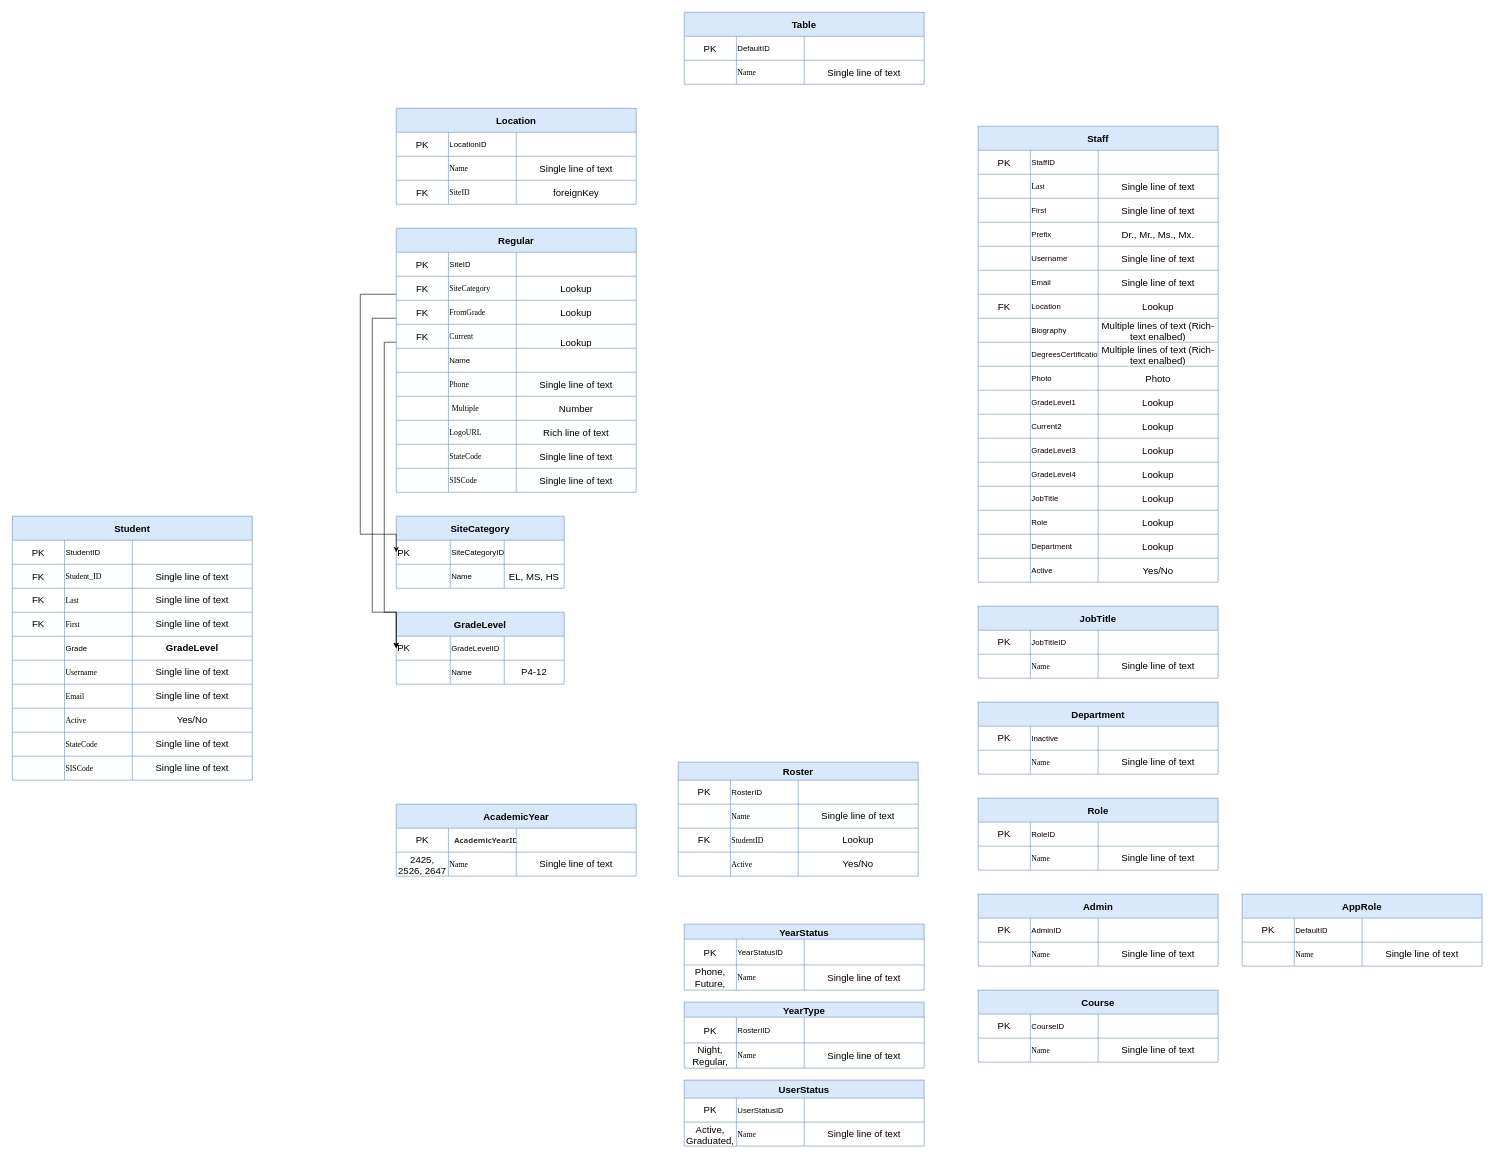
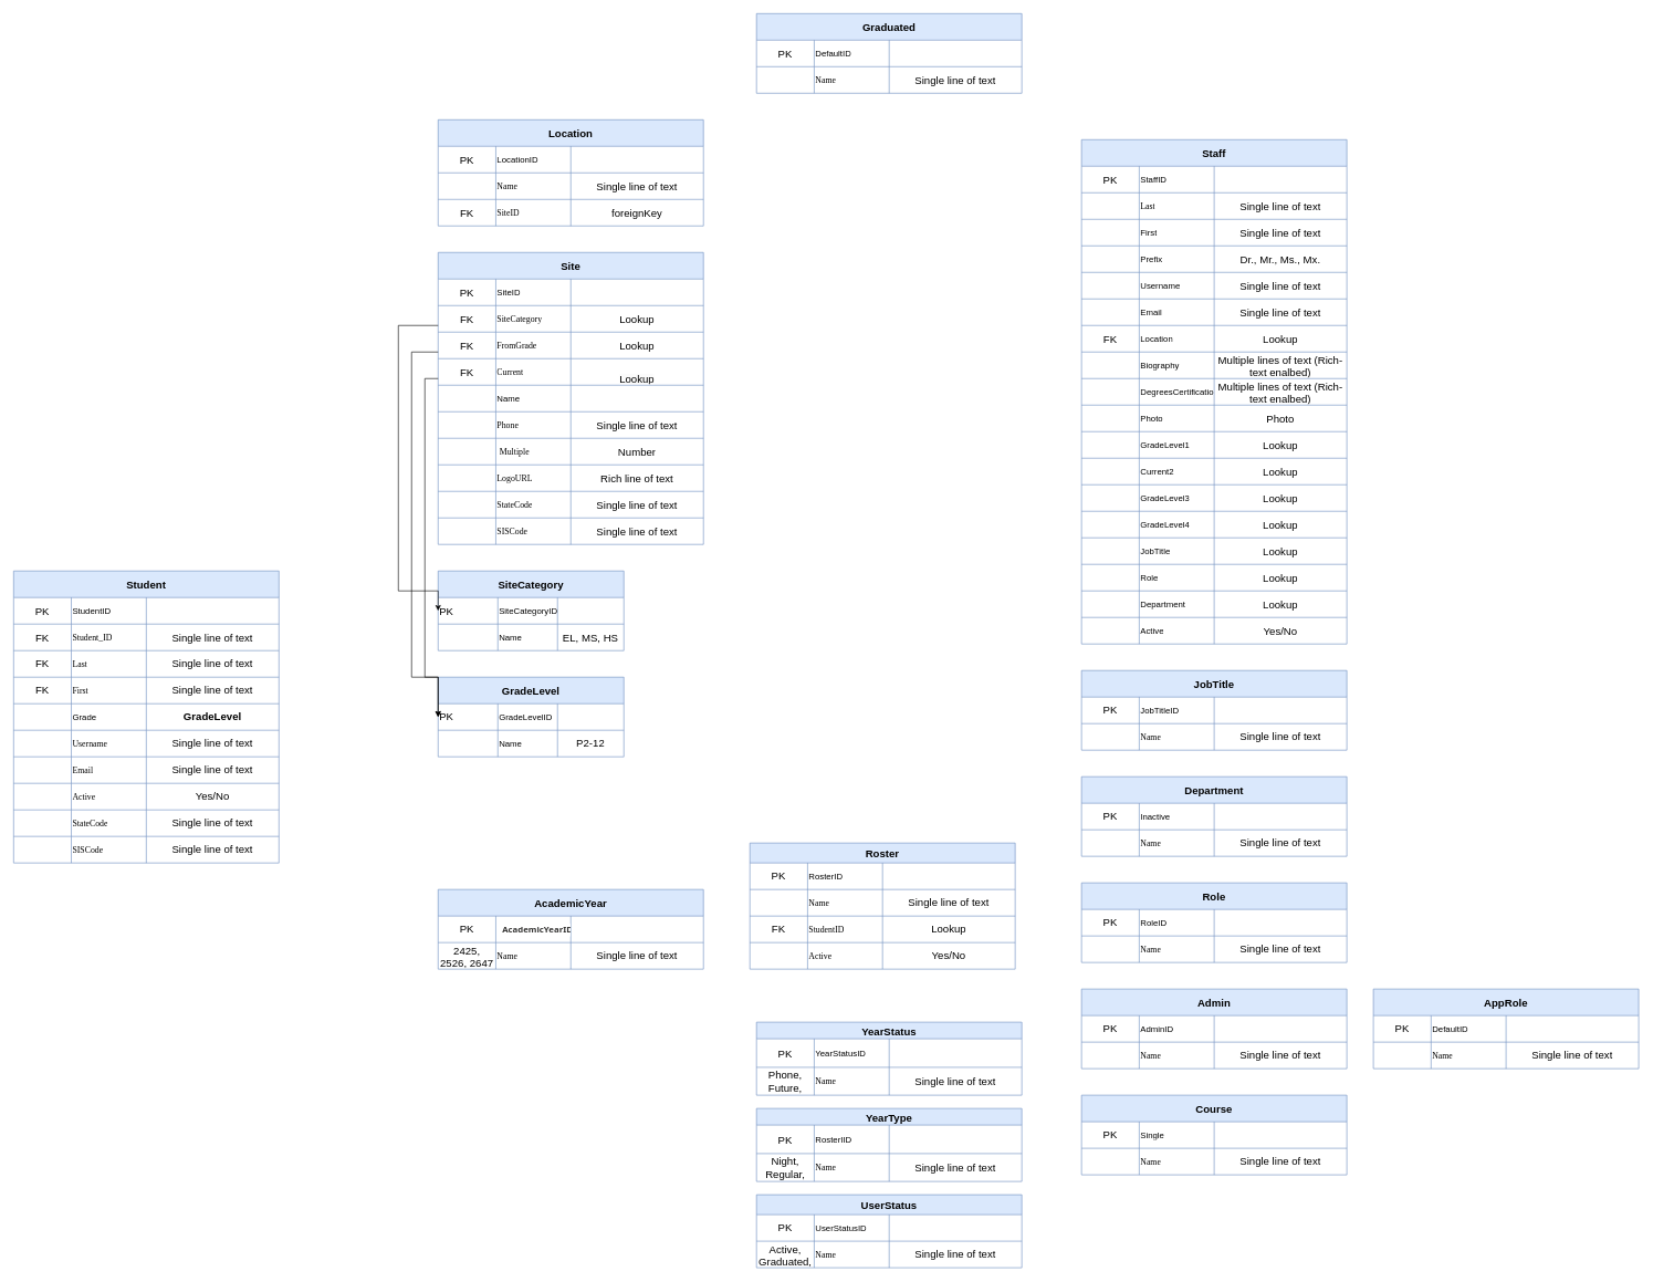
- <mxCell id="298" value="Table" style="shape=table;startSize=40;container=1;collapsible=0;childLayout=tableLayout;strokeColor=#6c8ebf;fontSize=16;fontFamily=Helvetica;align=center;fontStyle=1;fillColor=#dae8fc;gradientColor=none;swimlaneFillColor=default;" vertex="1" parent="1"><mxGeometry x="1140" y="20" width="400.0" height="120" as="geometry" /></mxCell>
+ <mxCell id="298" value="Graduated" style="shape=table;startSize=40;container=1;collapsible=0;childLayout=tableLayout;strokeColor=#6c8ebf;fontSize=16;fontFamily=Helvetica;align=center;fontStyle=1;fillColor=#dae8fc;gradientColor=none;swimlaneFillColor=default;" vertex="1" parent="1"><mxGeometry x="1140" y="20" width="400.0" height="120" as="geometry" /></mxCell>
- <mxCell id="2" value="Regular" style="shape=table;startSize=40;container=1;collapsible=0;childLayout=tableLayout;strokeColor=#6c8ebf;fontSize=16;fontFamily=Helvetica;align=center;fontStyle=1;fillColor=#dae8fc;gradientColor=none;swimlaneFillColor=default;" vertex="1" parent="1"><mxGeometry x="660" width="400.0" height="440" as="geometry" y="380" /></mxCell>
+ <mxCell id="2" value="Site" style="shape=table;startSize=40;container=1;collapsible=0;childLayout=tableLayout;strokeColor=#6c8ebf;fontSize=16;fontFamily=Helvetica;align=center;fontStyle=1;fillColor=#dae8fc;gradientColor=none;swimlaneFillColor=default;" vertex="1" parent="1"><mxGeometry x="660" width="400.0" height="440" as="geometry" y="380" /></mxCell>
- <mxCell id="51" value="P4-12" style="shape=partialRectangle;html=1;whiteSpace=wrap;connectable=0;strokeColor=inherit;overflow=hidden;fillColor=none;top=0;left=0;bottom=0;right=0;pointerEvents=1;fontSize=16;" vertex="1" parent="48"><mxGeometry x="180" width="100" height="40" as="geometry"><mxRectangle width="100" height="40" as="alternateBounds" /></mxGeometry></mxCell>
+ <mxCell id="51" value="P2-12" style="shape=partialRectangle;html=1;whiteSpace=wrap;connectable=0;strokeColor=inherit;overflow=hidden;fillColor=none;top=0;left=0;bottom=0;right=0;pointerEvents=1;fontSize=16;" vertex="1" parent="48"><mxGeometry x="180" width="100" height="40" as="geometry"><mxRectangle width="100" height="40" as="alternateBounds" /></mxGeometry></mxCell>
- <mxCell id="212" value="CourseID" style="shape=partialRectangle;html=1;whiteSpace=wrap;connectable=0;strokeColor=inherit;overflow=hidden;fillColor=none;top=0;left=0;bottom=0;right=0;pointerEvents=1;fontSize=13;align=left;" vertex="1" parent="210"><mxGeometry x="87" width="113" height="40" as="geometry"><mxRectangle width="113" height="40" as="alternateBounds" /></mxGeometry></mxCell>
+ <mxCell id="212" value="Single" style="shape=partialRectangle;html=1;whiteSpace=wrap;connectable=0;strokeColor=inherit;overflow=hidden;fillColor=none;top=0;left=0;bottom=0;right=0;pointerEvents=1;fontSize=13;align=left;" vertex="1" parent="210"><mxGeometry x="87" width="113" height="40" as="geometry"><mxRectangle width="113" height="40" as="alternateBounds" /></mxGeometry></mxCell>
